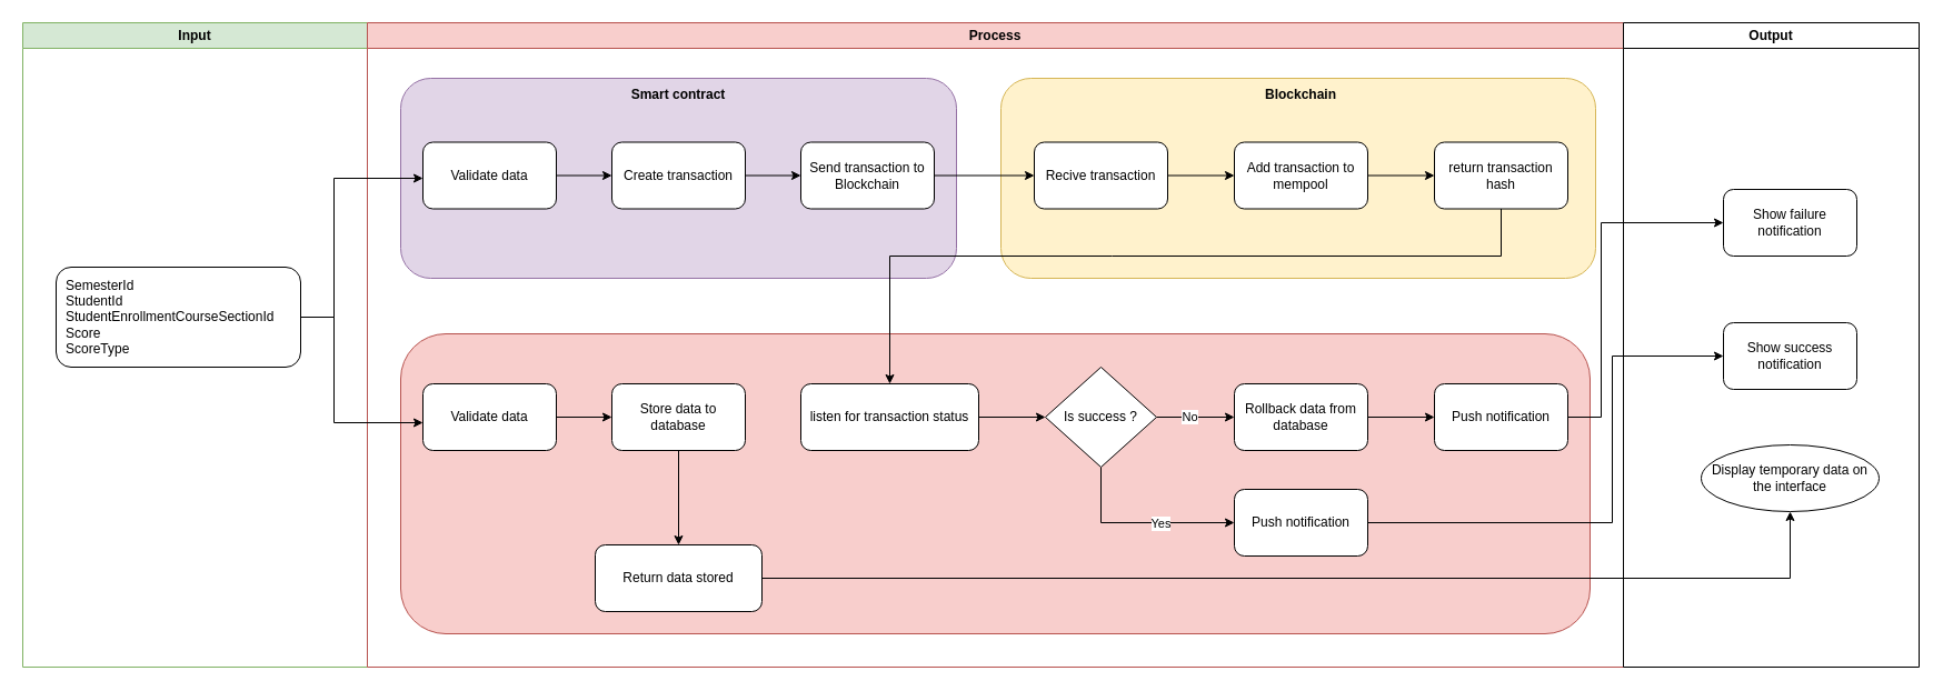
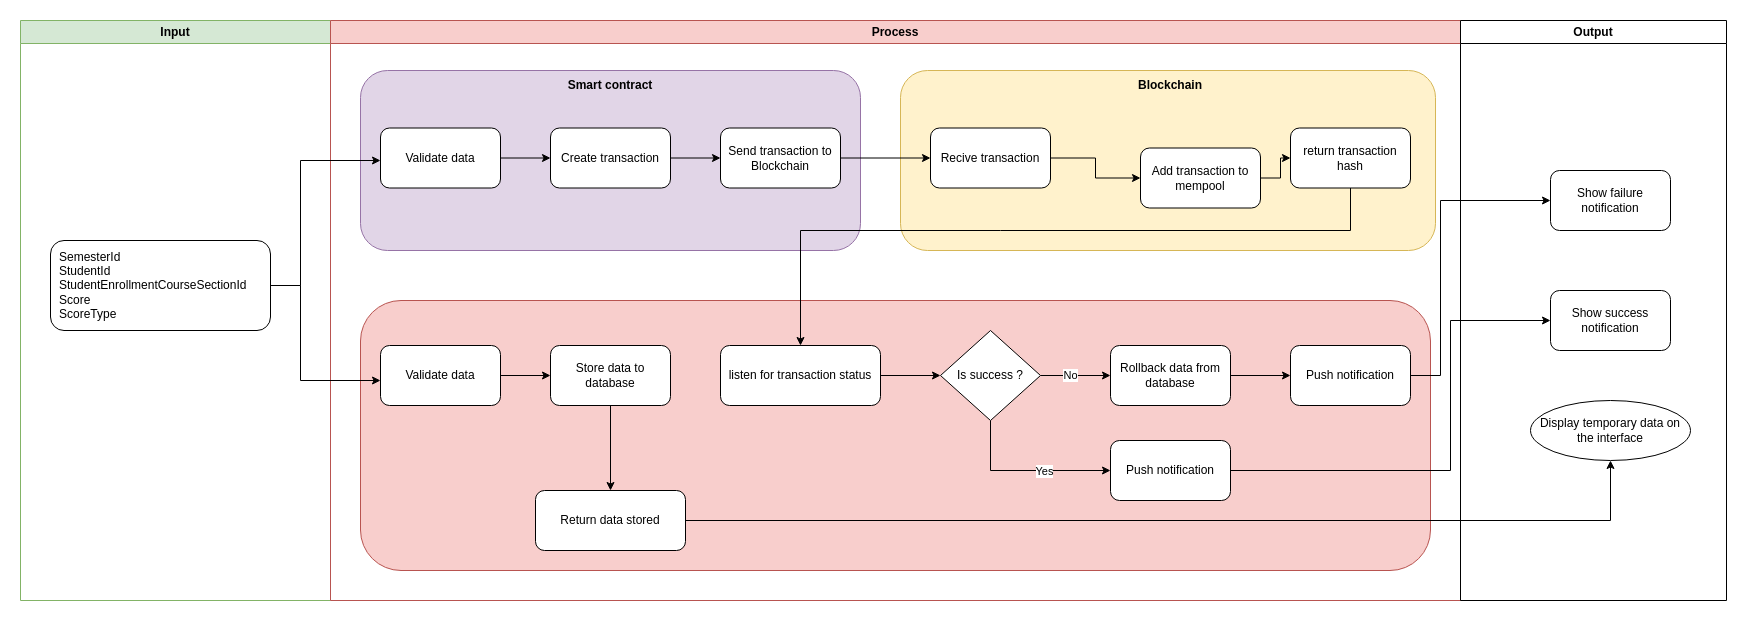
- <mxCell id="14" value="Add transaction to mempool" style="rounded=1;whiteSpace=wrap;html=1;" parent="4" vertex="1"><mxGeometry x="780" y="107.5" width="120" height="60" as="geometry" /></mxCell>
+ <mxCell id="14" value="Add transaction to mempool" style="rounded=1;whiteSpace=wrap;html=1;" parent="4" vertex="1"><mxGeometry x="810" y="127.5" width="120" height="60" as="geometry" /></mxCell>
